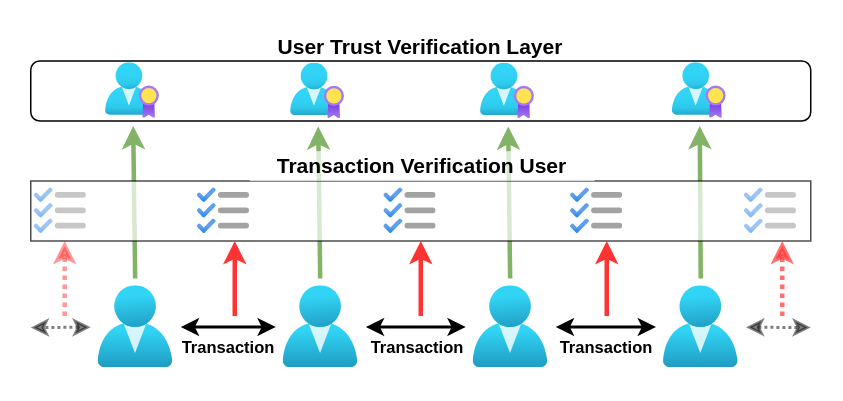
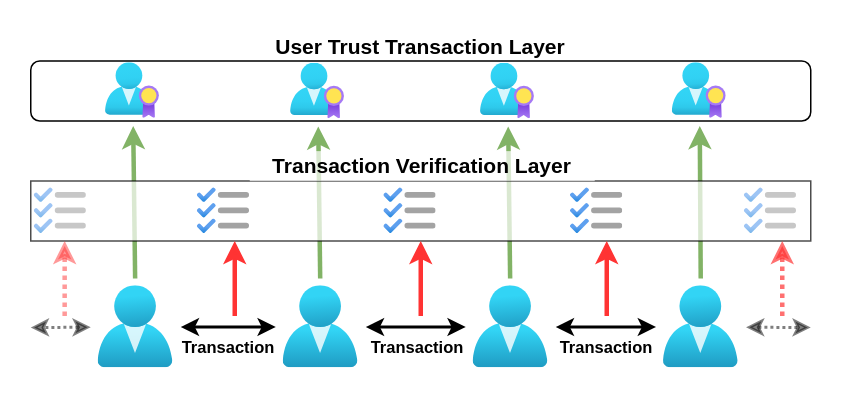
- <mxCell id="17" value="&lt;font style=&quot;font-size: 14px;&quot;&gt;&lt;b&gt;User Trust Verification Layer&lt;/b&gt;&lt;/font&gt;" style="text;html=1;align=center;verticalAlign=middle;whiteSpace=wrap;rounded=0;" vertex="1" parent="1"><mxGeometry x="20" y="20" width="520" height="21.55" as="geometry" /></mxCell>
+ <mxCell id="17" value="&lt;font style=&quot;font-size: 14px;&quot;&gt;&lt;b&gt;User Trust Transaction Layer&lt;/b&gt;&lt;/font&gt;" style="text;html=1;align=center;verticalAlign=middle;whiteSpace=wrap;rounded=0;" vertex="1" parent="1"><mxGeometry x="20" y="20" width="520" height="21.55" as="geometry" /></mxCell>
- <mxCell id="22" value="&lt;b style=&quot;font-size: 14px;&quot;&gt;Transaction Verification User&lt;/b&gt;" style="text;html=1;align=center;verticalAlign=middle;whiteSpace=wrap;rounded=0;fillColor=default;opacity=70;" vertex="1" parent="1"><mxGeometry x="166" y="100.08" width="230" height="20" as="geometry" /></mxCell>
+ <mxCell id="22" value="&lt;b style=&quot;font-size: 14px;&quot;&gt;Transaction Verification Layer&lt;/b&gt;" style="text;html=1;align=center;verticalAlign=middle;whiteSpace=wrap;rounded=0;fillColor=default;opacity=70;" vertex="1" parent="1"><mxGeometry x="166" y="100.08" width="230" height="20" as="geometry" /></mxCell>
